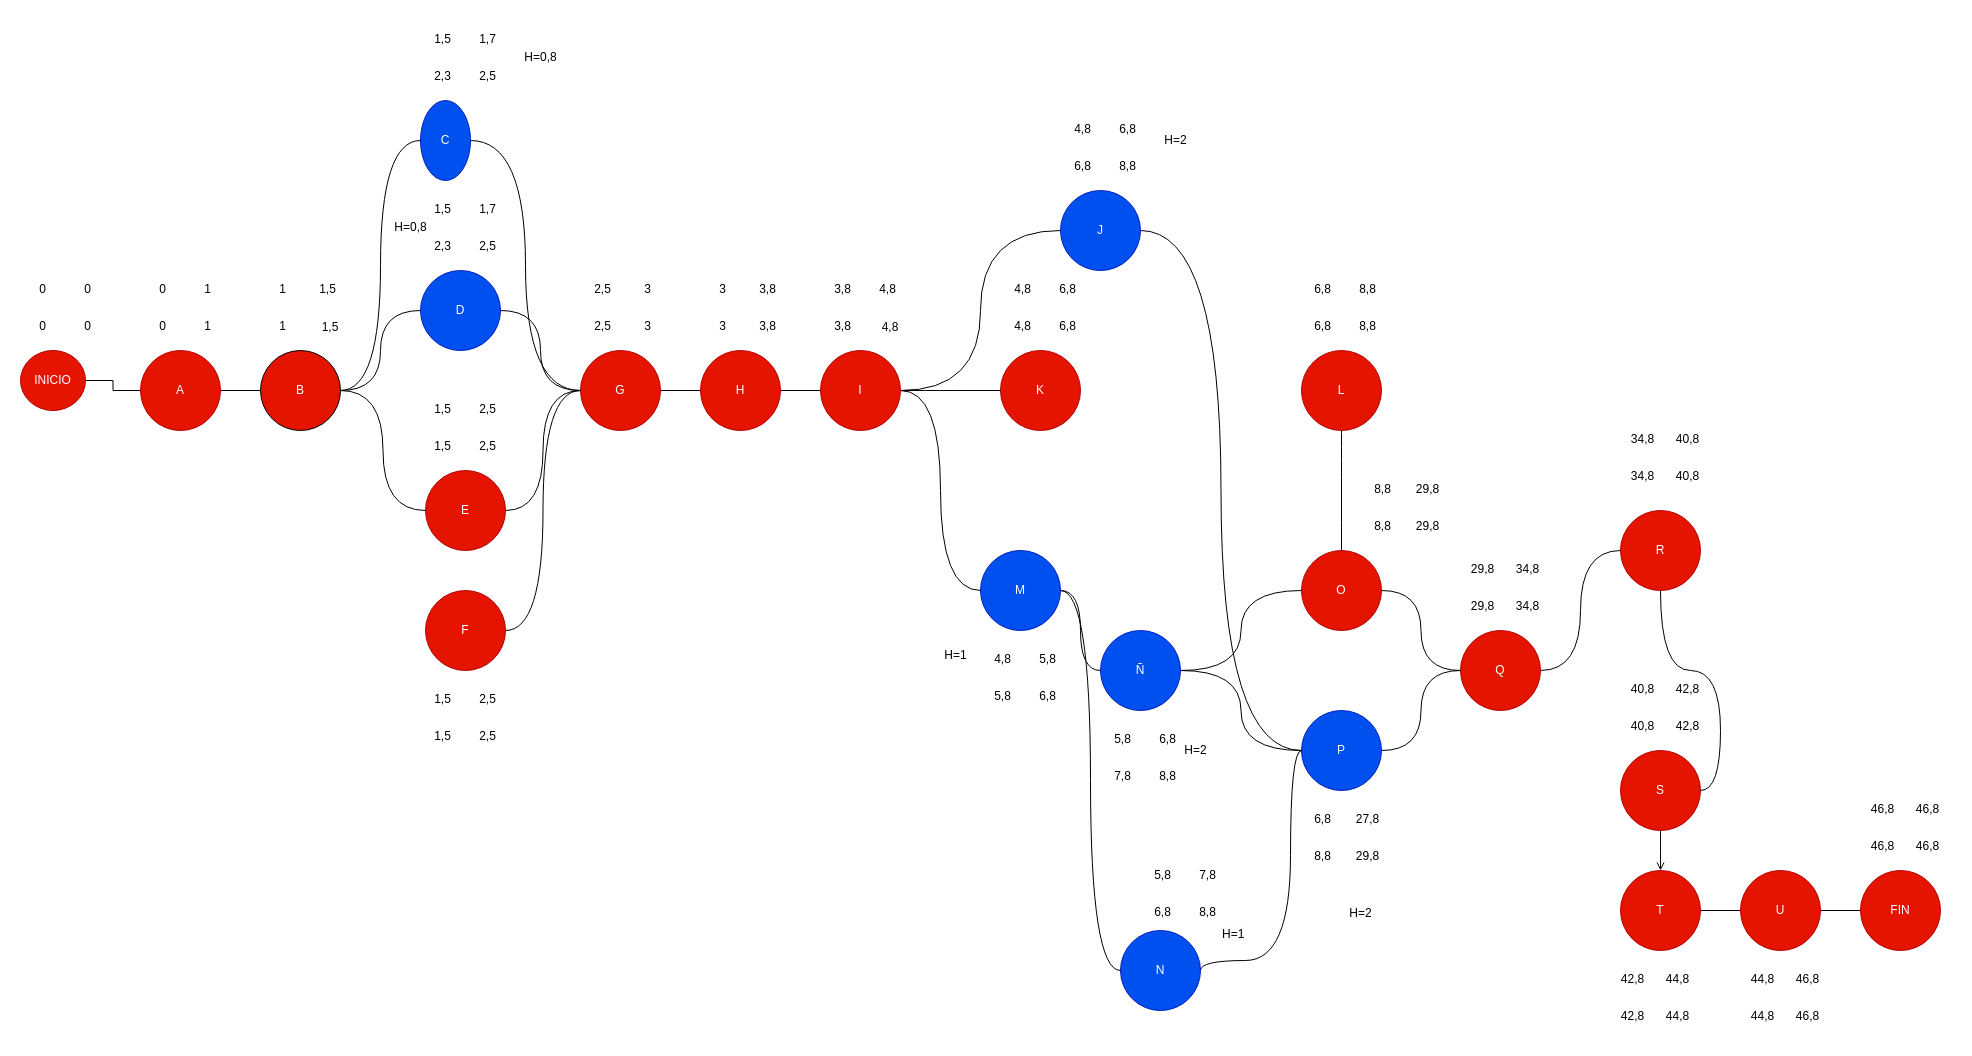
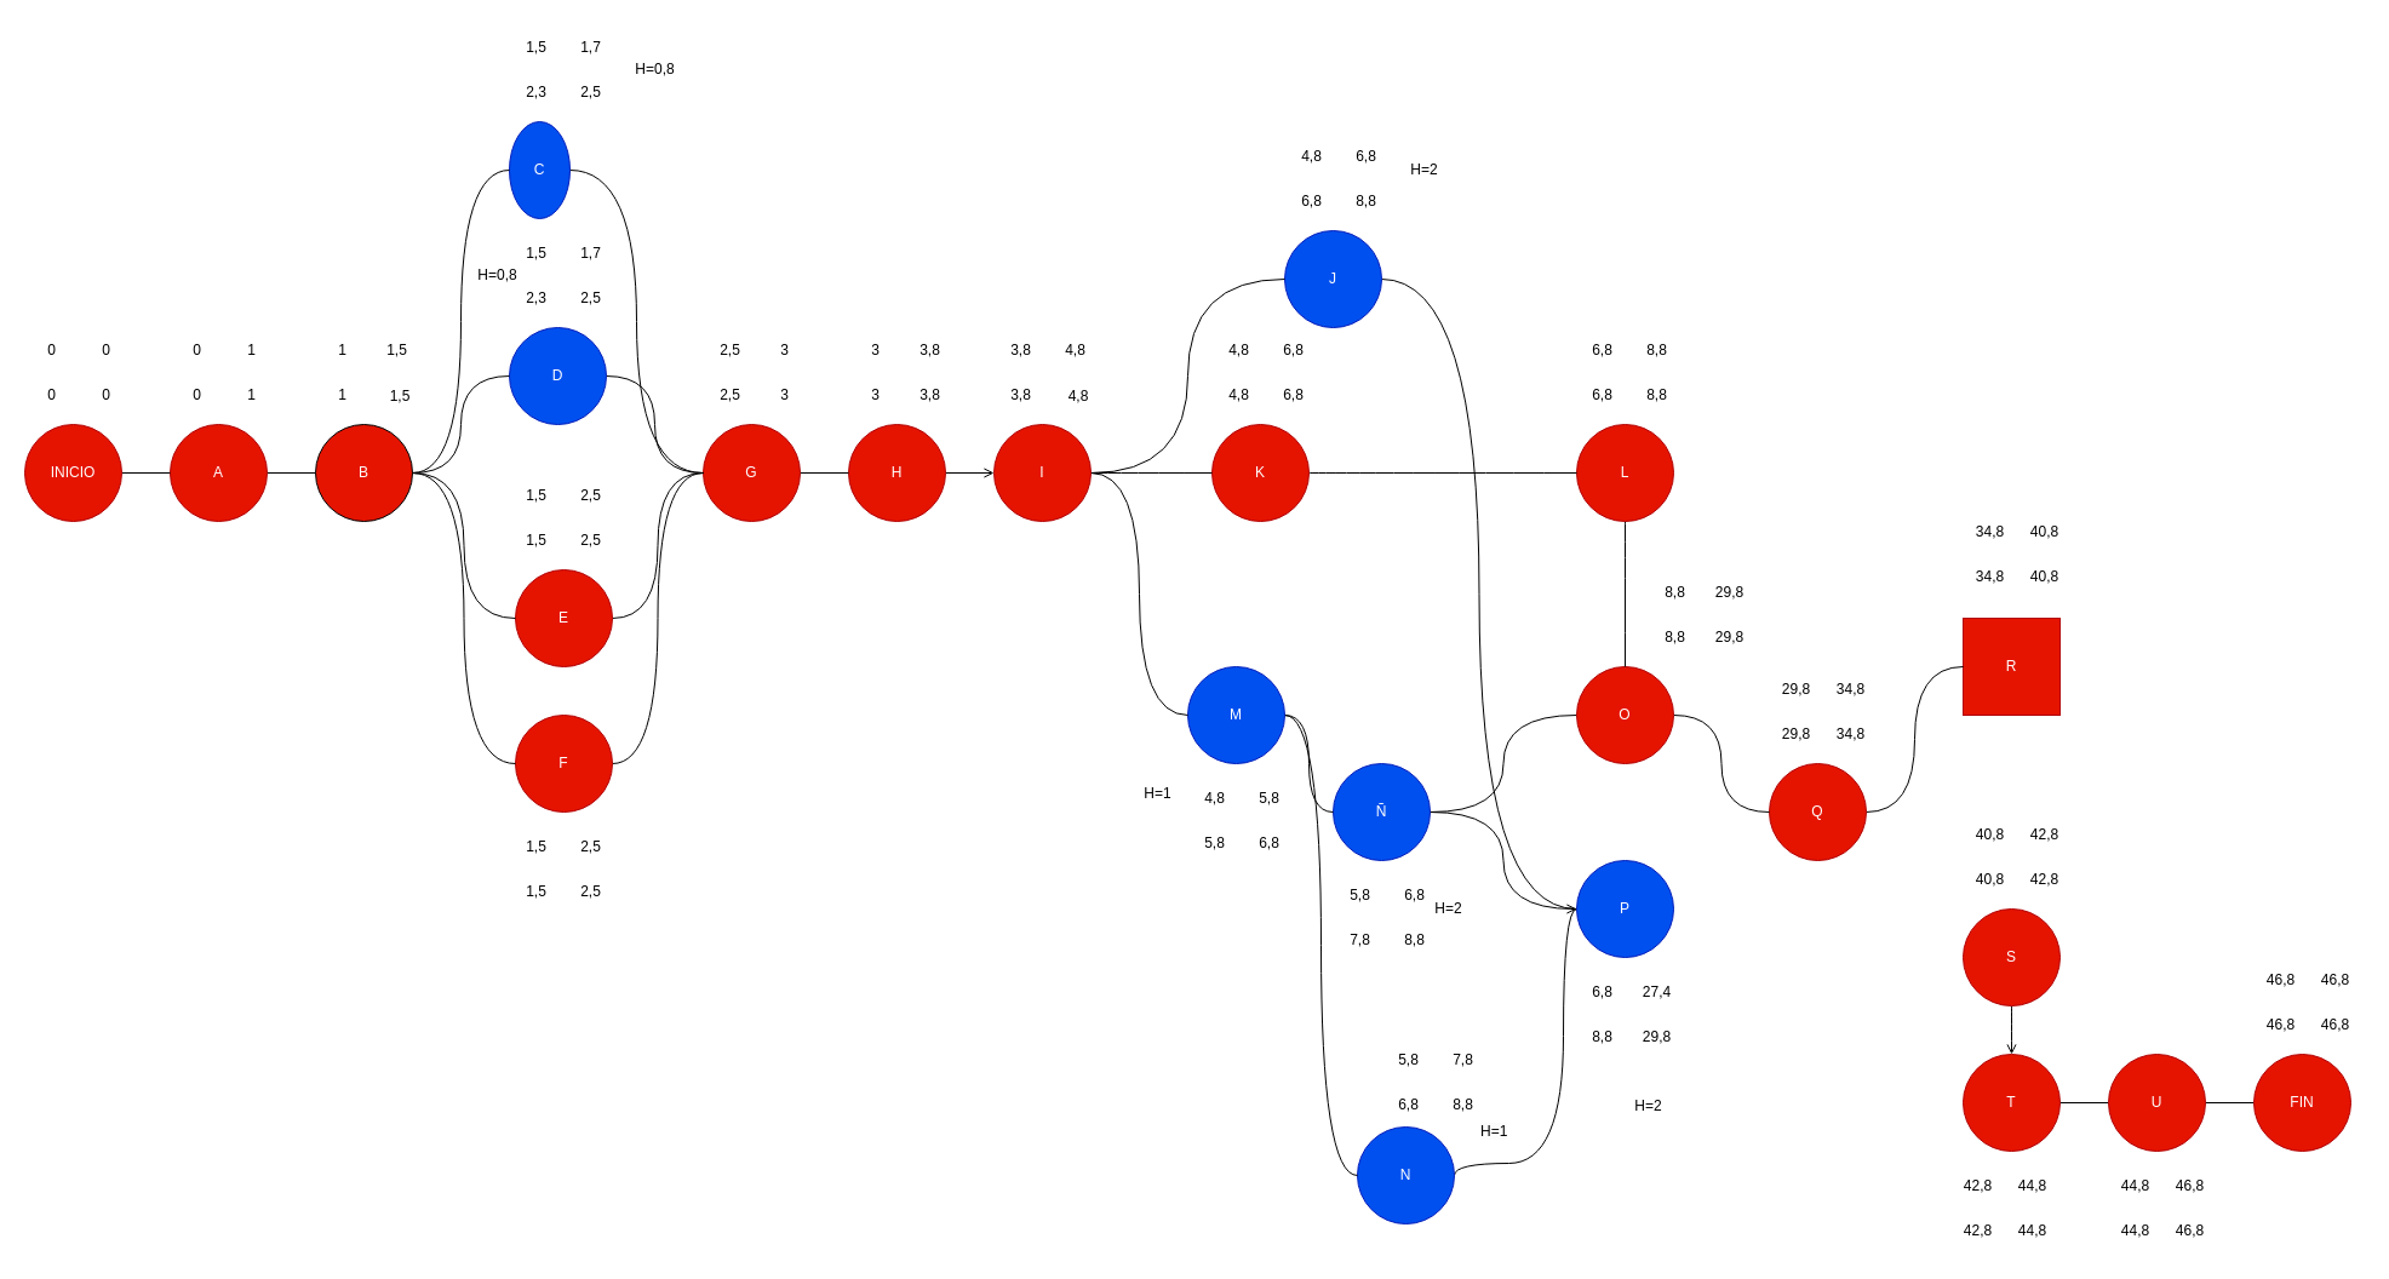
- <mxCell id="54" value="INICIO" style="ellipse;whiteSpace=wrap;html=1;aspect=fixed;fillColor=#e51400;fontColor=#ffffff;strokeColor=#B20000;" parent="1" vertex="1"><mxGeometry x="20" y="350" width="65" height="60" as="geometry" /></mxCell>
+ <mxCell id="54" value="INICIO" style="ellipse;whiteSpace=wrap;html=1;aspect=fixed;fillColor=#e51400;fontColor=#ffffff;strokeColor=#B20000;" parent="1" vertex="1"><mxGeometry x="20" y="350" width="80" height="80" as="geometry" /></mxCell>
- <mxCell id="34" value="" style="edgeStyle=orthogonalEdgeStyle;rounded=0;orthogonalLoop=1;jettySize=auto;html=1;endArrow=none;endFill=0;" parent="1" source="35" target="33" edge="1"><mxGeometry relative="1" as="geometry" /></mxCell>
+ <mxCell id="34" value="" style="edgeStyle=orthogonalEdgeStyle;rounded=0;orthogonalLoop=1;jettySize=auto;html=1;endArrow=open;endFill=0;" parent="1" source="35" target="33" edge="1"><mxGeometry relative="1" as="geometry" /></mxCell>
+ <mxCell id="27" style="edgeStyle=orthogonalEdgeStyle;rounded=0;orthogonalLoop=1;jettySize=auto;html=1;entryX=0;entryY=0.5;entryDx=0;entryDy=0;endArrow=none;endFill=0;curved=1;" parent="1" source="28" target="23" edge="1"><mxGeometry relative="1" as="geometry" /></mxCell>
+ <mxCell id="49" style="edgeStyle=orthogonalEdgeStyle;rounded=0;orthogonalLoop=1;jettySize=auto;html=1;entryX=0;entryY=0.5;entryDx=0;entryDy=0;endArrow=none;endFill=0;curved=1;" parent="1" source="50" target="45" edge="1"><mxGeometry relative="1" as="geometry" /></mxCell>
- <mxCell id="10" value="R" style="ellipse;whiteSpace=wrap;html=1;aspect=fixed;fillColor=#e51400;fontColor=#ffffff;strokeColor=#B20000;" parent="1" vertex="1"><mxGeometry x="1620" y="510" width="80" height="80" as="geometry" /></mxCell>
+ <mxCell id="10" value="R" style="whiteSpace=wrap;html=1;aspect=fixed;fillColor=#e51400;fontColor=#ffffff;strokeColor=#B20000;rounded=0;" parent="1" vertex="1"><mxGeometry x="1620" y="510" width="80" height="80" as="geometry" /></mxCell>
- <mxCell id="9" style="rounded=0;orthogonalLoop=1;jettySize=auto;html=1;entryX=1;entryY=0.5;entryDx=0;entryDy=0;endArrow=none;endFill=0;edgeStyle=orthogonalEdgeStyle;curved=1;" parent="1" source="10" target="4" edge="1"><mxGeometry relative="1" as="geometry" /></mxCell>
- <mxCell id="13" value="" style="edgeStyle=orthogonalEdgeStyle;rounded=0;orthogonalLoop=1;jettySize=auto;html=1;endArrow=none;endFill=0;curved=1;" parent="1" source="15" target="12" edge="1"><mxGeometry relative="1" as="geometry" /></mxCell>
- <mxCell id="17" style="edgeStyle=orthogonalEdgeStyle;rounded=0;orthogonalLoop=1;jettySize=auto;html=1;entryX=0;entryY=0.5;entryDx=0;entryDy=0;endArrow=none;endFill=0;curved=1;" parent="1" source="18" target="15" edge="1"><mxGeometry relative="1" as="geometry" /></mxCell>
+ <mxCell id="17" style="edgeStyle=orthogonalEdgeStyle;rounded=0;orthogonalLoop=1;jettySize=auto;html=1;entryX=0;entryY=0.5;entryDx=0;entryDy=0;endArrow=open;endFill=0;curved=1;" parent="1" source="18" target="15" edge="1"><mxGeometry relative="1" as="geometry" /></mxCell>
- <mxCell id="144" value="27,8" style="connectable=0;recursiveResize=0;strokeColor=inherit;fillColor=none;align=center;whiteSpace=wrap;html=1;" parent="142" vertex="1"><mxGeometry x="45" width="45" height="37" as="geometry"><mxRectangle width="60" height="47" as="alternateBounds" /></mxGeometry></mxCell>
+ <mxCell id="144" value="27,4" style="connectable=0;recursiveResize=0;strokeColor=inherit;fillColor=none;align=center;whiteSpace=wrap;html=1;" parent="142" vertex="1"><mxGeometry x="45" width="45" height="37" as="geometry"><mxRectangle width="60" height="47" as="alternateBounds" /></mxGeometry></mxCell>
